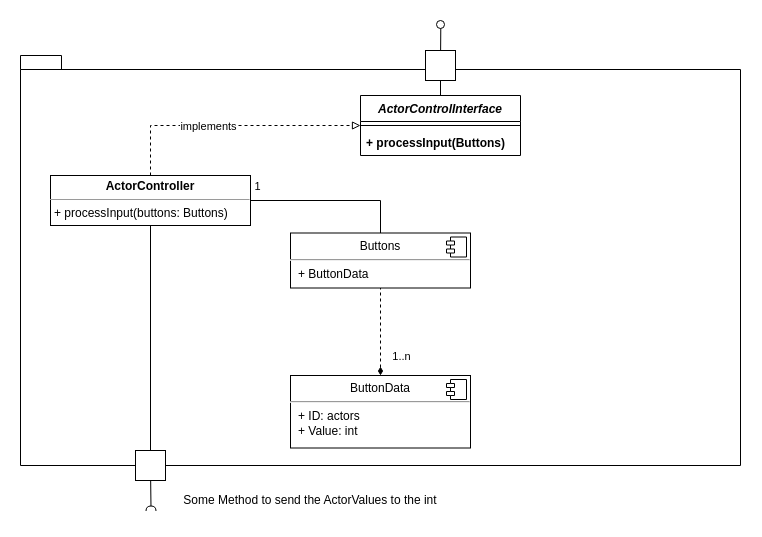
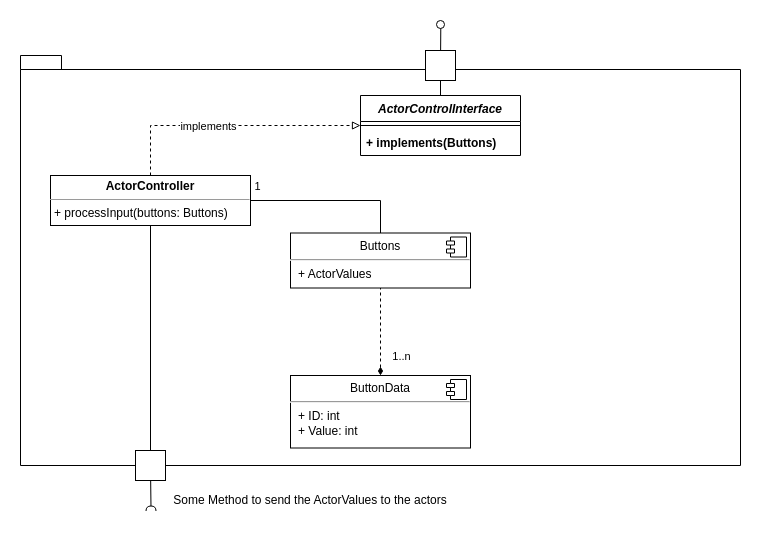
- <mxCell id="19" value="+ processInput(Buttons)" style="text;strokeColor=none;fillColor=none;align=left;verticalAlign=top;spacingLeft=4;spacingRight=4;overflow=hidden;rotatable=0;points=[[0,0.5],[1,0.5]];portConstraint=eastwest;fontStyle=1" parent="17" vertex="1"><mxGeometry y="34" width="160" height="26" as="geometry" /></mxCell>
+ <mxCell id="19" value="+ implements(Buttons)" style="text;strokeColor=none;fillColor=none;align=left;verticalAlign=top;spacingLeft=4;spacingRight=4;overflow=hidden;rotatable=0;points=[[0,0.5],[1,0.5]];portConstraint=eastwest;fontStyle=1" parent="17" vertex="1"><mxGeometry y="34" width="160" height="26" as="geometry" /></mxCell>
- <mxCell id="6" value="&lt;p style=&quot;margin:0px;margin-top:6px;text-align:center;&quot;&gt;Buttons&lt;/p&gt;&lt;hr&gt;&lt;p style=&quot;margin:0px;margin-left:8px;&quot;&gt;+ ButtonData&lt;/p&gt;" style="align=left;overflow=fill;html=1;dropTarget=0;" parent="1" vertex="1"><mxGeometry x="290" y="232.5" width="180" height="55" as="geometry" /></mxCell>
+ <mxCell id="6" value="&lt;p style=&quot;margin:0px;margin-top:6px;text-align:center;&quot;&gt;Buttons&lt;/p&gt;&lt;hr&gt;&lt;p style=&quot;margin:0px;margin-left:8px;&quot;&gt;+ ActorValues&lt;/p&gt;" style="align=left;overflow=fill;html=1;dropTarget=0;" parent="1" vertex="1"><mxGeometry x="290" y="232.5" width="180" height="55" as="geometry" /></mxCell>
- <mxCell id="26" value="&lt;p style=&quot;margin:0px;margin-top:6px;text-align:center;&quot;&gt;ButtonData&lt;/p&gt;&lt;hr&gt;&lt;p style=&quot;margin:0px;margin-left:8px;&quot;&gt;+ ID: actors&lt;/p&gt;&lt;p style=&quot;margin:0px;margin-left:8px;&quot;&gt;+ Value: int&lt;/p&gt;" style="align=left;overflow=fill;html=1;dropTarget=0;" parent="1" vertex="1"><mxGeometry x="290" y="375" width="180" height="72.5" as="geometry" /></mxCell>
+ <mxCell id="26" value="&lt;p style=&quot;margin:0px;margin-top:6px;text-align:center;&quot;&gt;ButtonData&lt;/p&gt;&lt;hr&gt;&lt;p style=&quot;margin:0px;margin-left:8px;&quot;&gt;+ ID: int&lt;/p&gt;&lt;p style=&quot;margin:0px;margin-left:8px;&quot;&gt;+ Value: int&lt;/p&gt;" style="align=left;overflow=fill;html=1;dropTarget=0;" parent="1" vertex="1"><mxGeometry x="290" y="375" width="180" height="72.5" as="geometry" /></mxCell>
- <mxCell id="12" value="Some Method to send the ActorValues to the int" style="text;html=1;strokeColor=none;fillColor=none;align=center;verticalAlign=middle;whiteSpace=wrap;rounded=0;" parent="1" vertex="1"><mxGeometry x="160" y="485" width="300" height="30" as="geometry" /></mxCell>
+ <mxCell id="12" value="Some Method to send the ActorValues to the actors" style="text;html=1;strokeColor=none;fillColor=none;align=center;verticalAlign=middle;whiteSpace=wrap;rounded=0;" parent="1" vertex="1"><mxGeometry x="160" y="485" width="300" height="30" as="geometry" /></mxCell>
